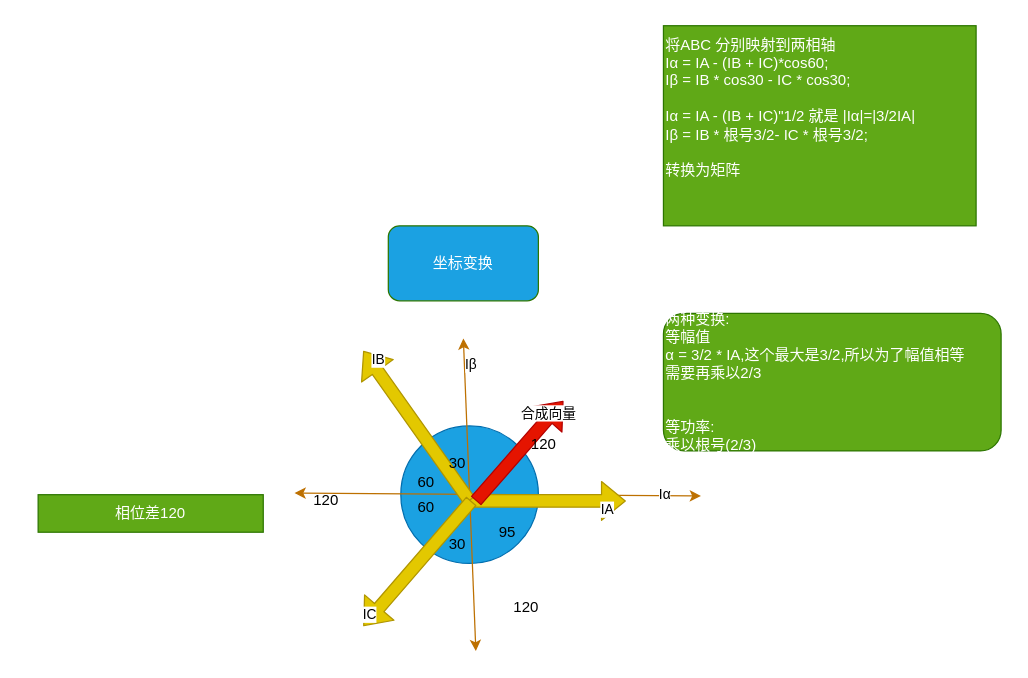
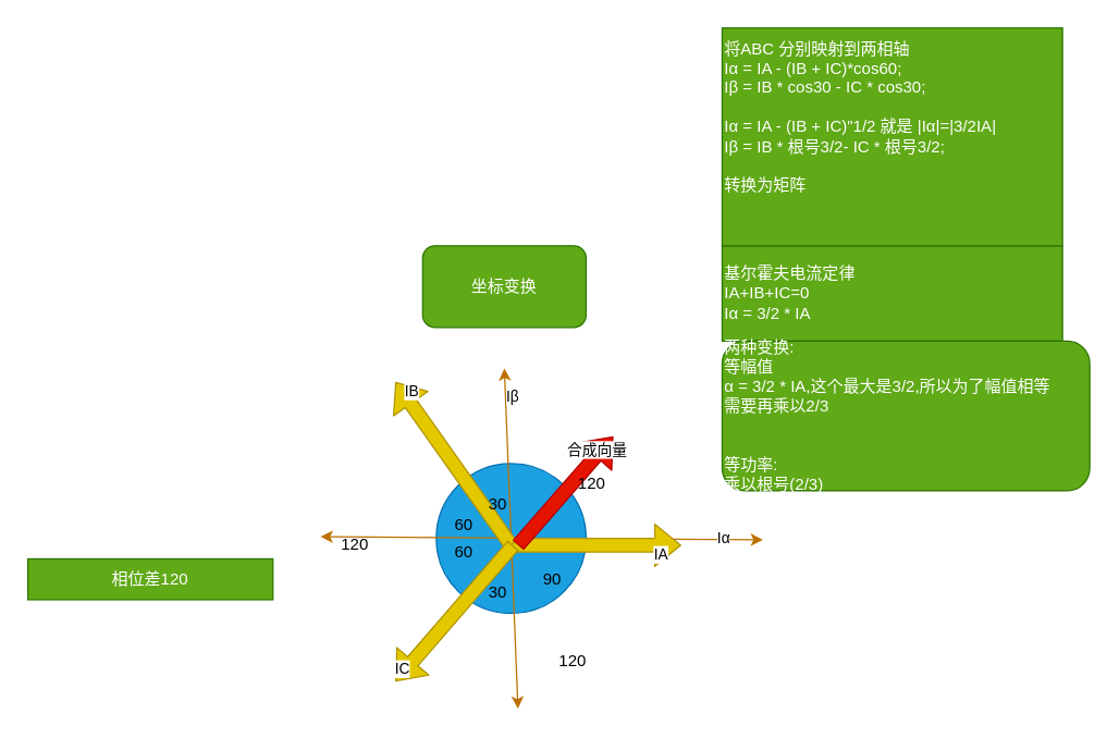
- <mxCell id="26" value="坐标变换" style="rounded=1;whiteSpace=wrap;html=1;fillColor=#1ba1e2;fontColor=#ffffff;strokeColor=#2D7600;" parent="1" vertex="1"><mxGeometry x="310" y="180" width="120" height="60" as="geometry" /></mxCell>
+ <mxCell id="26" value="坐标变换" style="rounded=1;whiteSpace=wrap;html=1;fillColor=#60a917;fontColor=#ffffff;strokeColor=#2D7600;" parent="1" vertex="1"><mxGeometry x="310" y="180" width="120" height="60" as="geometry" /></mxCell>
+ <mxCell id="2" value="基尔霍夫电流定律&lt;br&gt;IA+IB+IC=0&lt;br&gt;Iα = 3/2 * IA" style="text;html=1;strokeColor=#2D7600;fillColor=#60a917;align=left;verticalAlign=middle;whiteSpace=wrap;rounded=0;fontColor=#ffffff;" parent="1" vertex="1"><mxGeometry x="530" y="180" width="250" height="70" as="geometry" /></mxCell>
- <mxCell id="3" value="相位差120" style="text;html=1;strokeColor=#2D7600;fillColor=#60a917;align=center;verticalAlign=middle;whiteSpace=wrap;rounded=0;fontColor=#ffffff;" parent="1" vertex="1"><mxGeometry x="30" y="395" width="180" height="30" as="geometry" /></mxCell>
+ <mxCell id="3" value="相位差120" style="text;html=1;strokeColor=#2D7600;fillColor=#60a917;align=center;verticalAlign=middle;whiteSpace=wrap;rounded=0;fontColor=#ffffff;" parent="1" vertex="1"><mxGeometry x="20" y="410" width="180" height="30" as="geometry" /></mxCell>
- <mxCell id="19" value="95" style="text;html=1;align=center;verticalAlign=middle;resizable=0;points=[];autosize=1;strokeColor=none;fillColor=none;" parent="1" vertex="1"><mxGeometry x="385" y="410" width="40" height="30" as="geometry" /></mxCell>
+ <mxCell id="19" value="90" style="text;html=1;align=center;verticalAlign=middle;resizable=0;points=[];autosize=1;strokeColor=none;fillColor=none;" parent="1" vertex="1"><mxGeometry x="385" y="410" width="40" height="30" as="geometry" /></mxCell>
